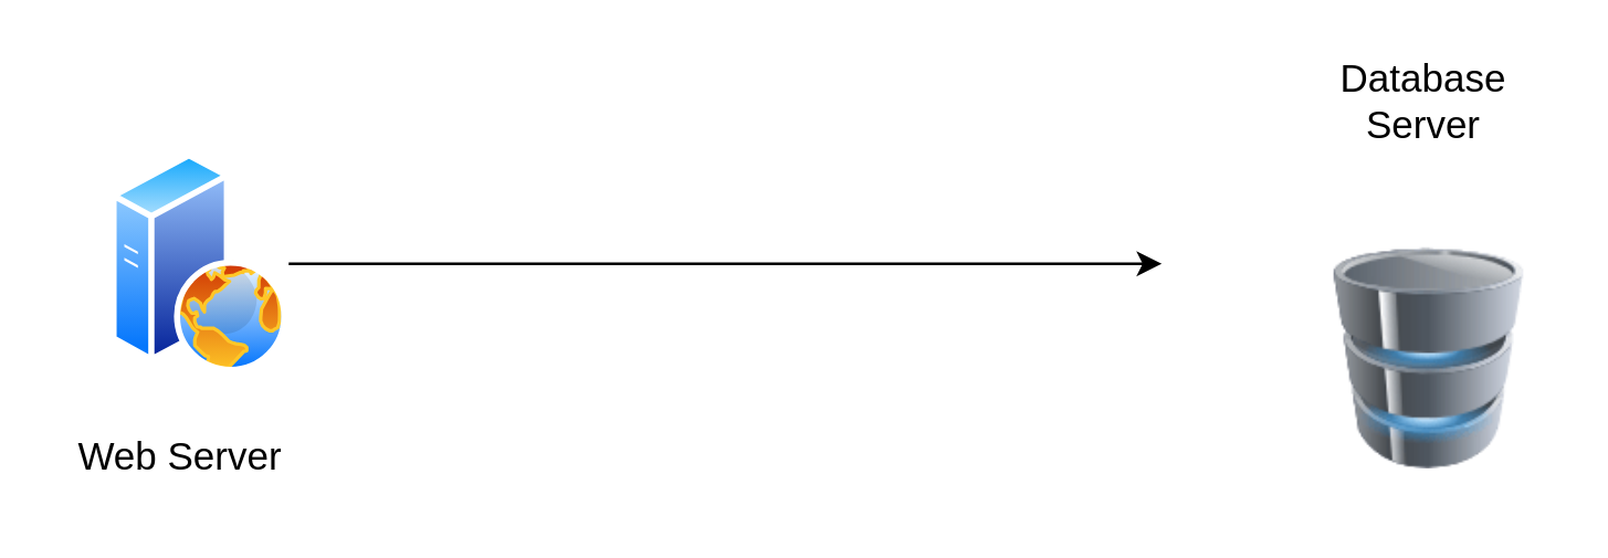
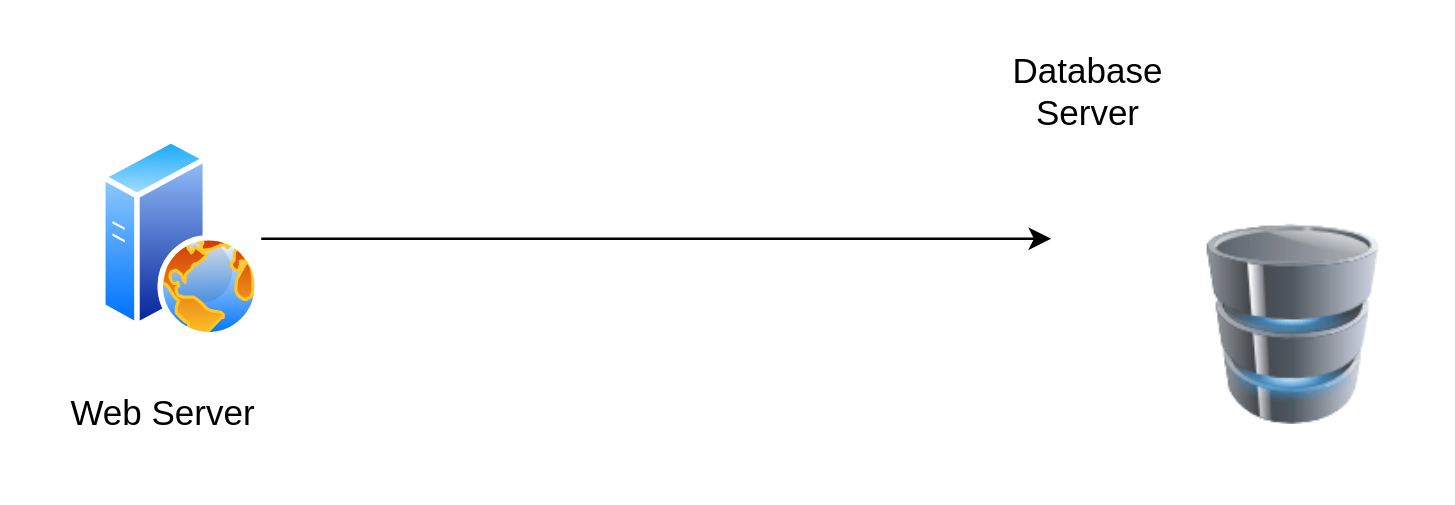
- <mxCell id="6" value="&lt;span style=&quot;font-size: 14px&quot;&gt;Database Server&lt;/span&gt;" style="text;html=1;strokeColor=none;fillColor=none;align=center;verticalAlign=middle;whiteSpace=wrap;rounded=0;" parent="1" vertex="1"><mxGeometry x="470" y="20.5" width="90" height="30" as="geometry" /></mxCell>
+ <mxCell id="6" value="&lt;span style=&quot;font-size: 14px&quot;&gt;Database Server&lt;/span&gt;" style="text;html=1;strokeColor=none;fillColor=none;align=center;verticalAlign=middle;whiteSpace=wrap;rounded=0;" parent="1" vertex="1"><mxGeometry x="390" y="20.5" width="90" height="30" as="geometry" /></mxCell>
